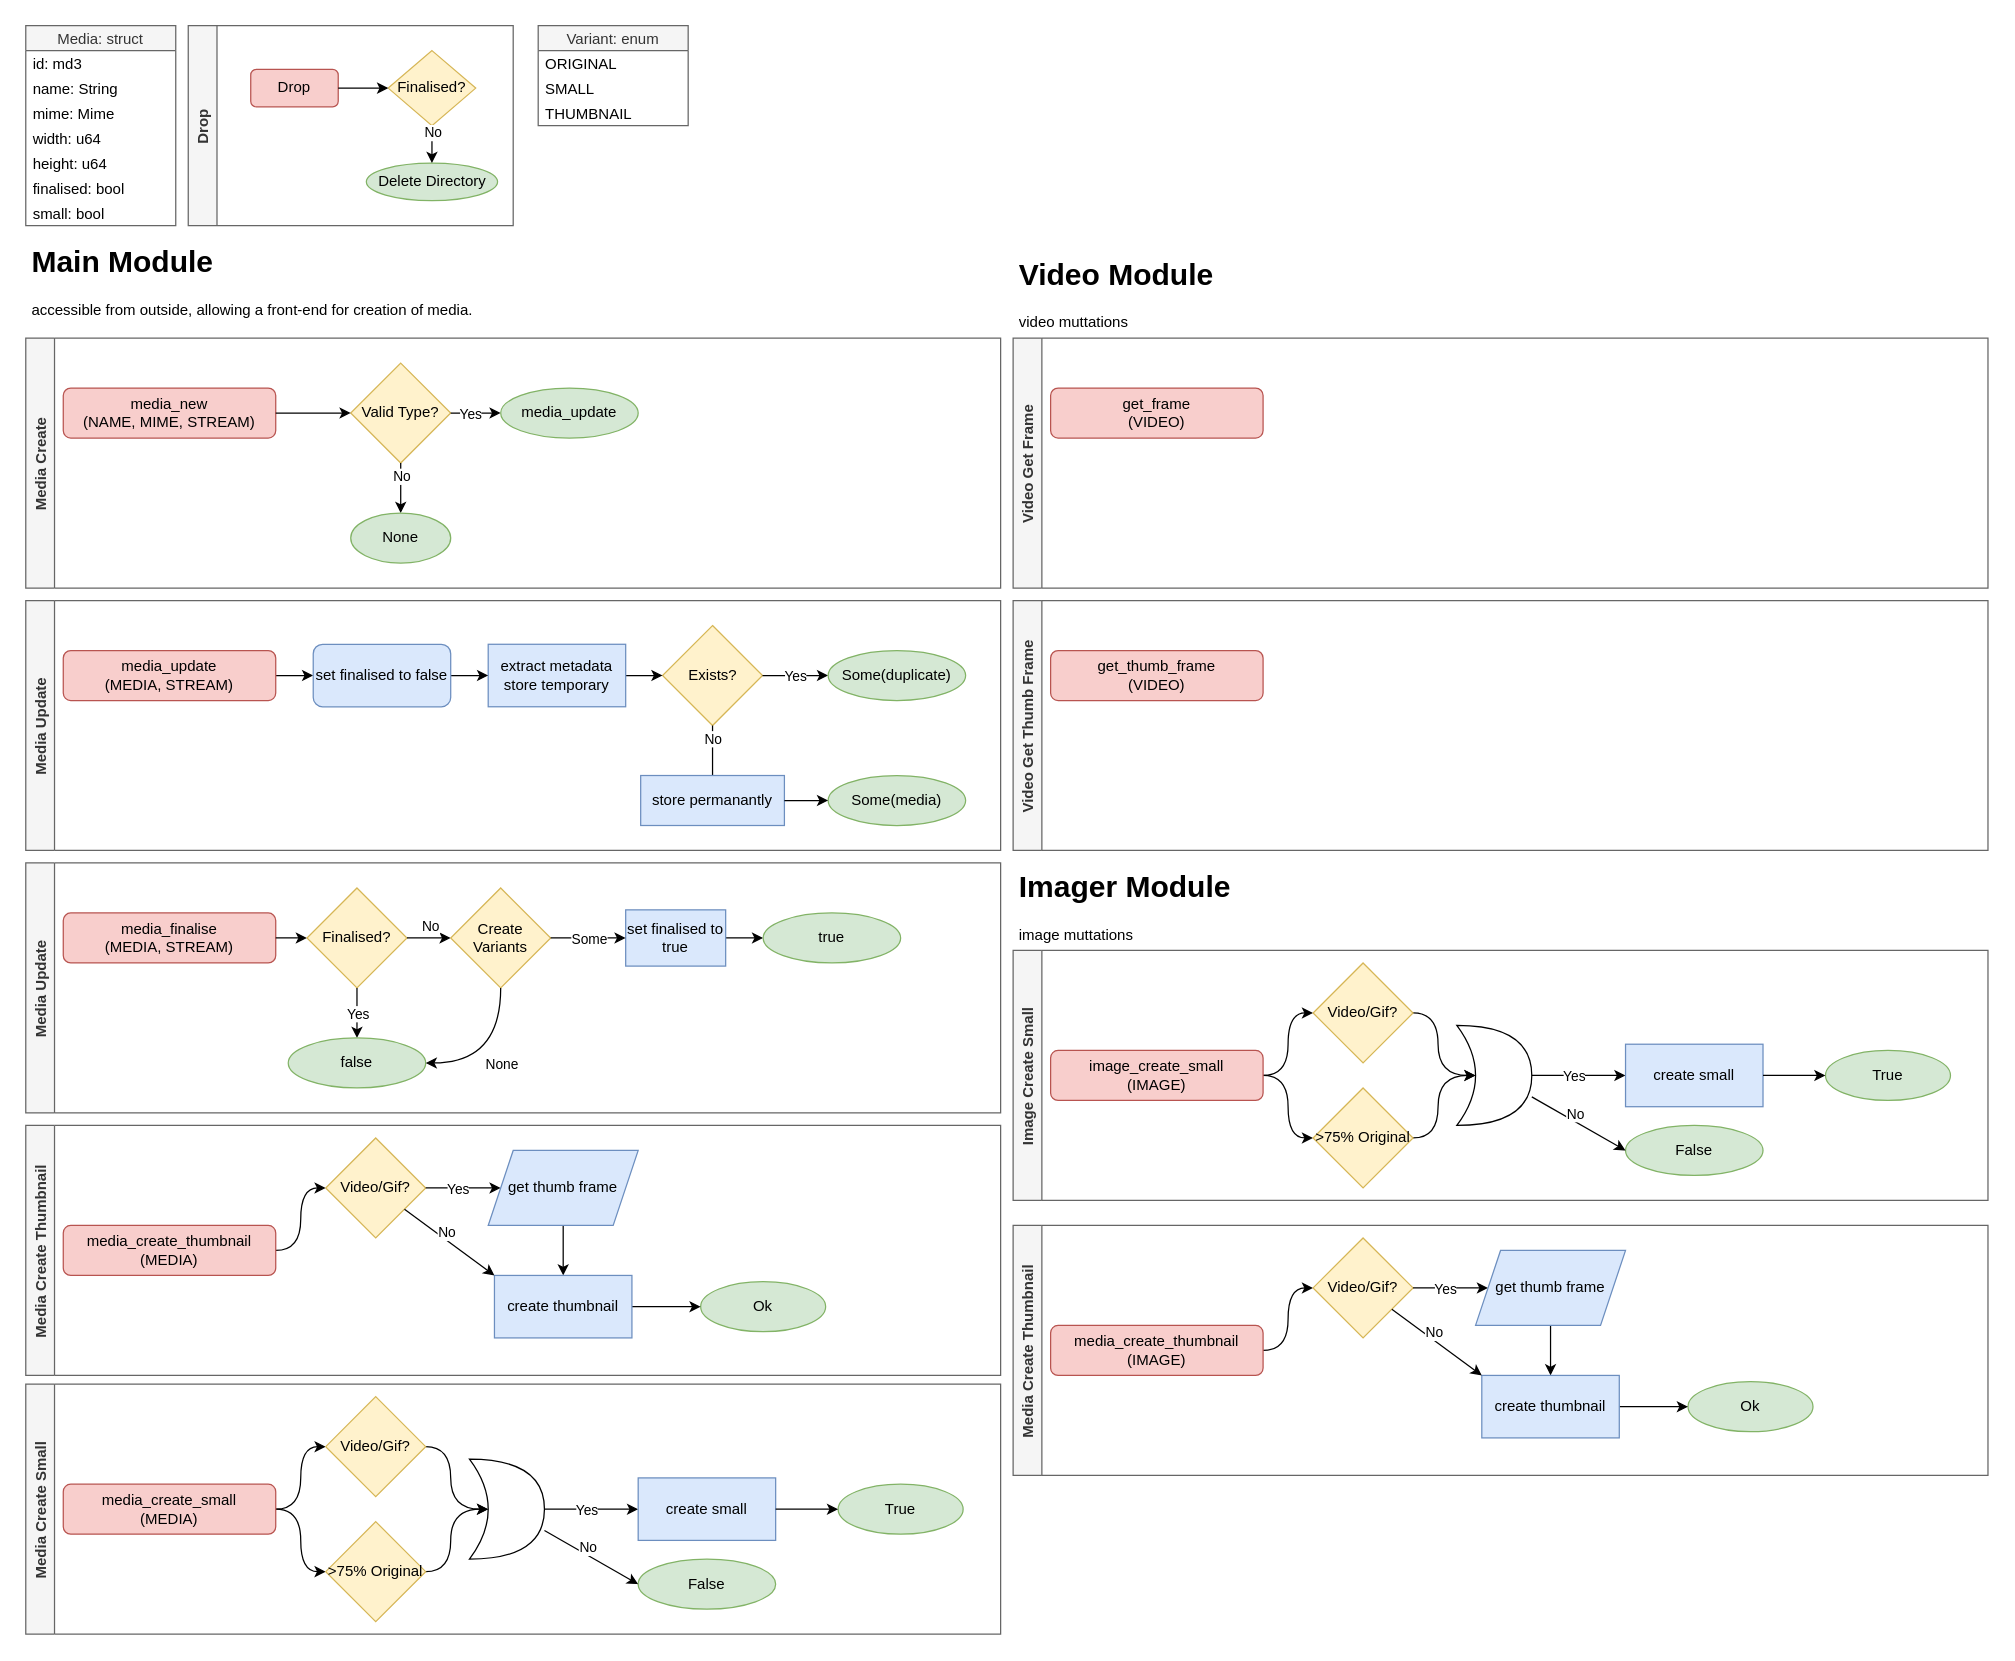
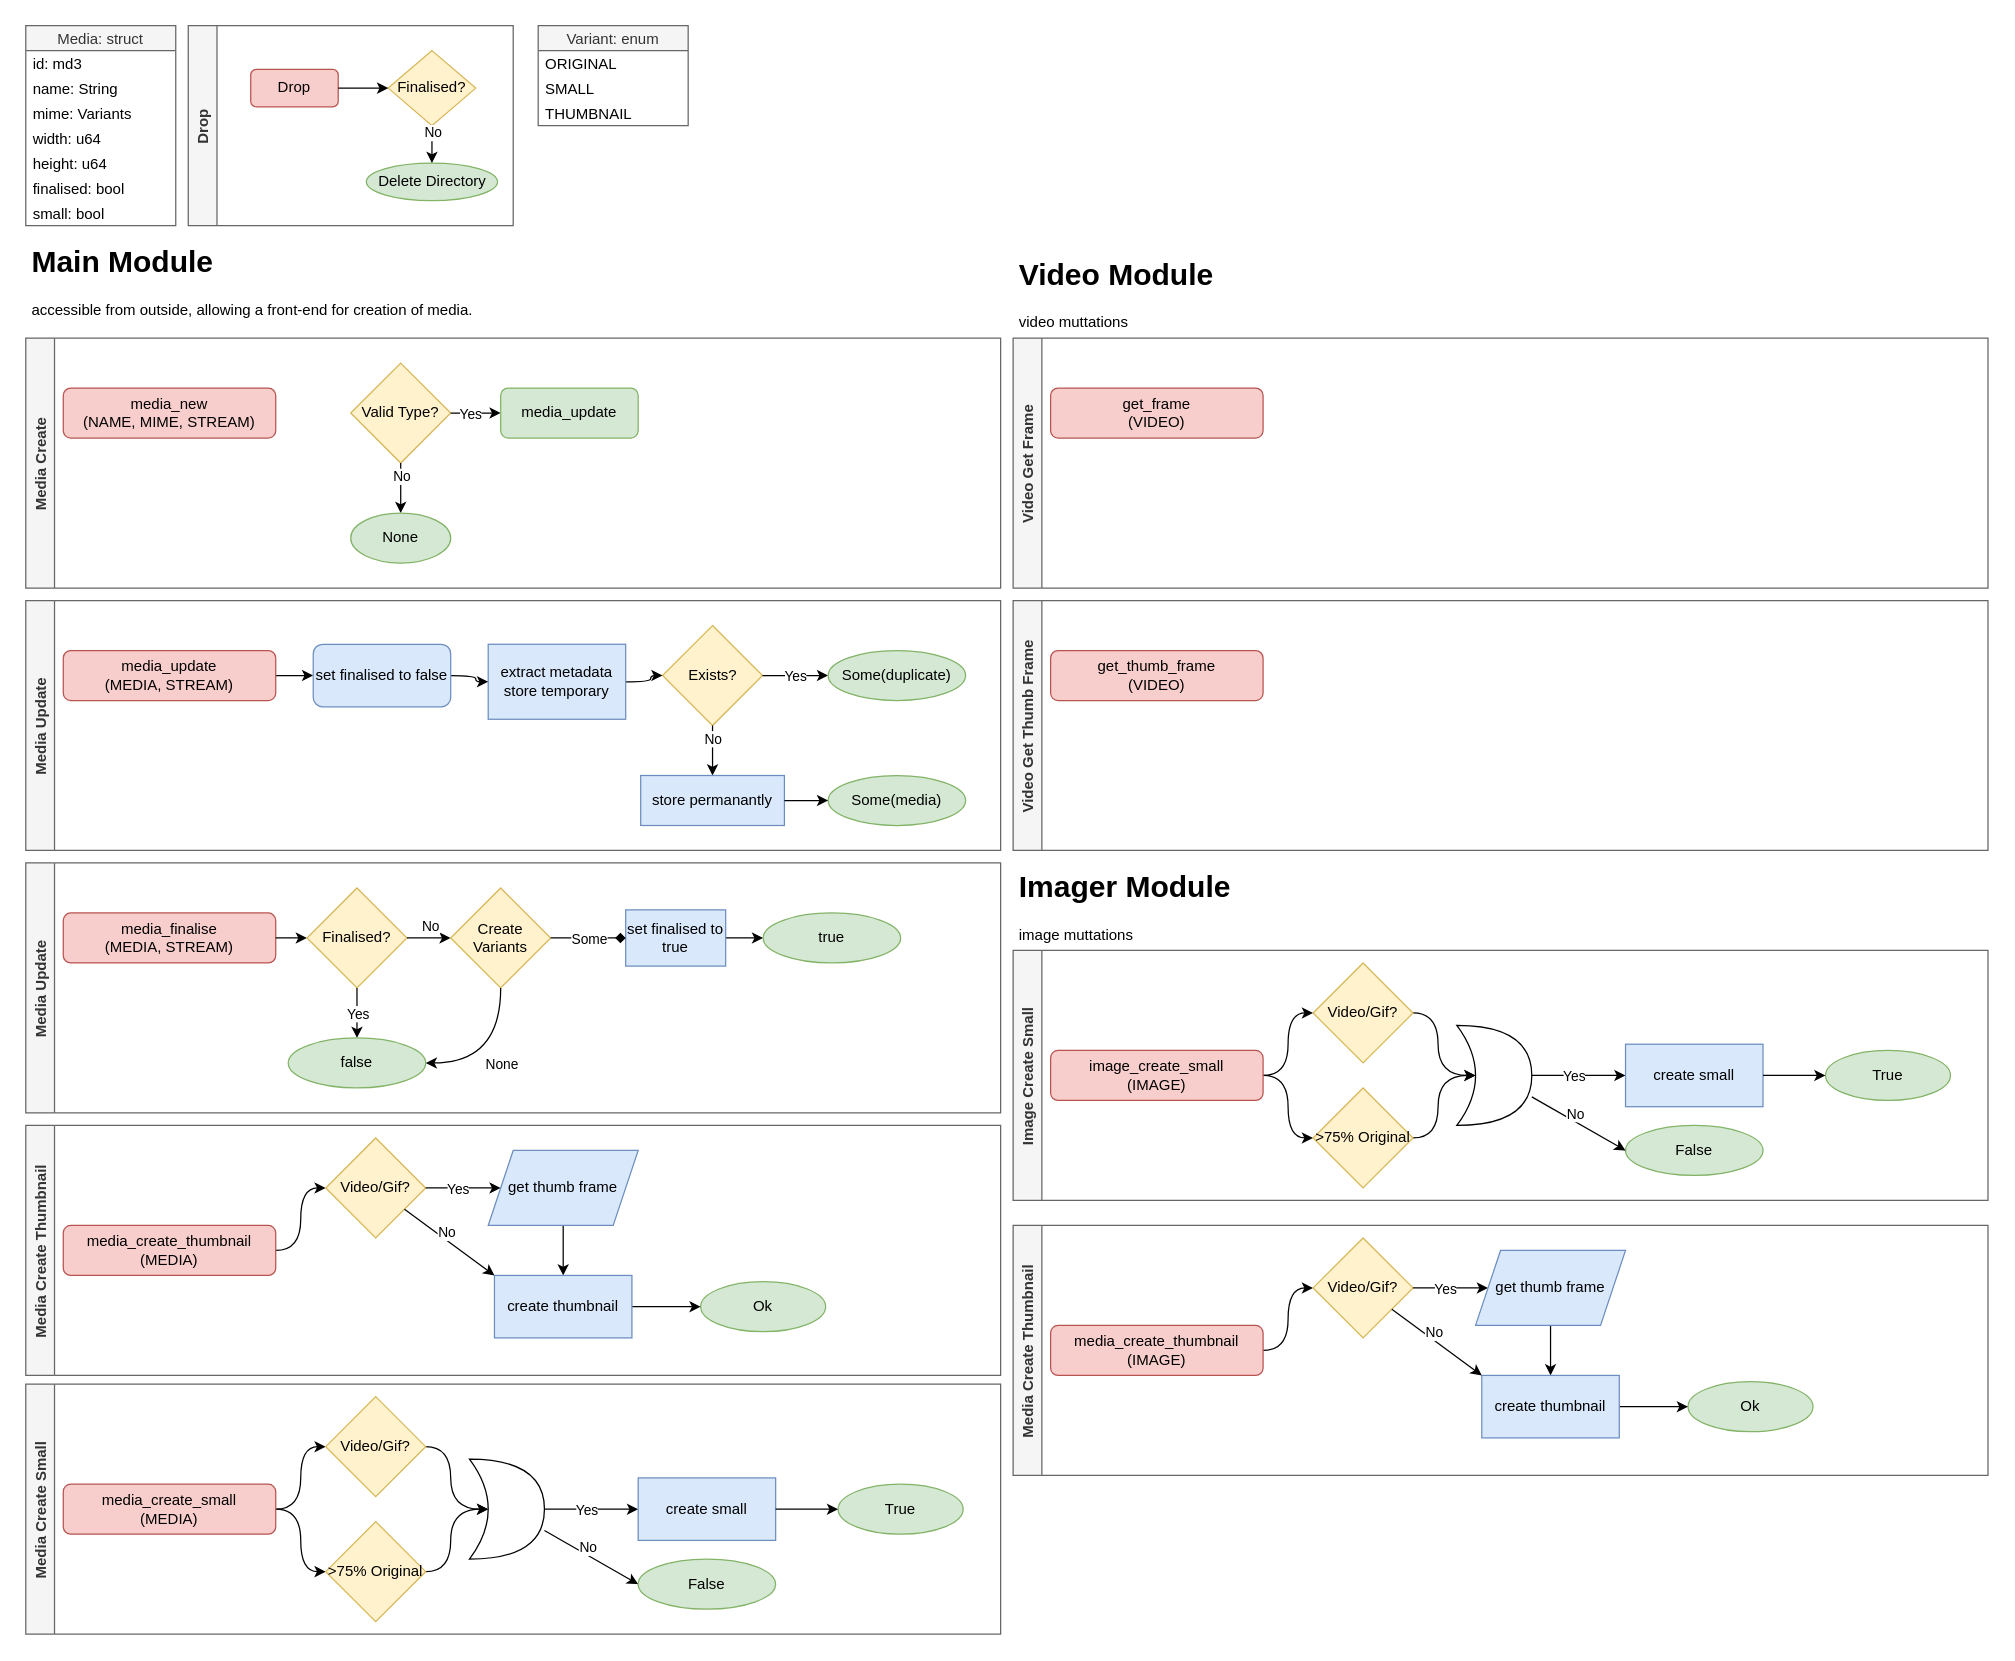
- <mxCell id="5" value="mime: Mime" style="text;strokeColor=none;fillColor=none;align=left;verticalAlign=middle;spacingLeft=4;spacingRight=4;overflow=hidden;points=[[0,0.5],[1,0.5]];portConstraint=eastwest;rotatable=0;" parent="2" vertex="1"><mxGeometry y="60" width="120" height="20" as="geometry" /></mxCell>
+ <mxCell id="5" value="mime: Variants" style="text;strokeColor=none;fillColor=none;align=left;verticalAlign=middle;spacingLeft=4;spacingRight=4;overflow=hidden;points=[[0,0.5],[1,0.5]];portConstraint=eastwest;rotatable=0;" parent="2" vertex="1"><mxGeometry y="60" width="120" height="20" as="geometry" /></mxCell>
- <mxCell id="17" style="edgeStyle=orthogonalEdgeStyle;rounded=0;orthogonalLoop=1;jettySize=auto;html=1;" parent="14" source="15" target="16" edge="1"><mxGeometry relative="1" as="geometry" /></mxCell>
- <mxCell id="23" value="media_update" style="ellipse;whiteSpace=wrap;html=1;fillColor=#d5e8d4;strokeColor=#82b366;" parent="14" vertex="1"><mxGeometry x="380" y="40" width="110" height="40" as="geometry" /></mxCell>
+ <mxCell id="23" value="media_update" style="whiteSpace=wrap;html=1;fillColor=#d5e8d4;strokeColor=#82b366;rounded=1;" parent="14" vertex="1"><mxGeometry x="380" y="40" width="110" height="40" as="geometry" /></mxCell>
- <mxCell id="54" value="&lt;div&gt;extract metadata&lt;/div&gt;&lt;div&gt;store temporary&lt;br&gt;&lt;/div&gt;" style="rounded=0;whiteSpace=wrap;html=1;fillColor=#dae8fc;strokeColor=#6c8ebf;" parent="44" vertex="1"><mxGeometry x="370" y="35" width="110" height="50" as="geometry" /></mxCell>
+ <mxCell id="54" value="&lt;div&gt;extract metadata&lt;/div&gt;&lt;div&gt;store temporary&lt;br&gt;&lt;/div&gt;" style="rounded=0;whiteSpace=wrap;html=1;fillColor=#dae8fc;strokeColor=#6c8ebf;" parent="44" vertex="1"><mxGeometry x="370" y="35" width="110" height="60" as="geometry" /></mxCell>
- <mxCell id="50" value="" style="endArrow=none;html=1;rounded=0;" parent="44" source="47" target="55" edge="1"><mxGeometry relative="1" as="geometry"><mxPoint x="535.355" y="96.645" as="sourcePoint" /><mxPoint x="544.071" y="140.001" as="targetPoint" /></mxGeometry></mxCell>
+ <mxCell id="50" value="" style="endArrow=classic;html=1;rounded=0;" parent="44" source="47" target="55" edge="1"><mxGeometry relative="1" as="geometry"><mxPoint x="535.355" y="96.645" as="sourcePoint" /><mxPoint x="544.071" y="140.001" as="targetPoint" /></mxGeometry></mxCell>
- <mxCell id="92" value="" style="endArrow=classic;html=1;rounded=0;curved=1;" parent="77" source="89" target="87" edge="1"><mxGeometry relative="1" as="geometry"><mxPoint x="440" y="120" as="sourcePoint" /><mxPoint x="540" y="120" as="targetPoint" /></mxGeometry></mxCell>
+ <mxCell id="92" value="" style="endArrow=diamond;html=1;rounded=0;curved=1;" parent="77" source="89" target="87" edge="1"><mxGeometry relative="1" as="geometry"><mxPoint x="440" y="120" as="sourcePoint" /><mxPoint x="540" y="120" as="targetPoint" /></mxGeometry></mxCell>
